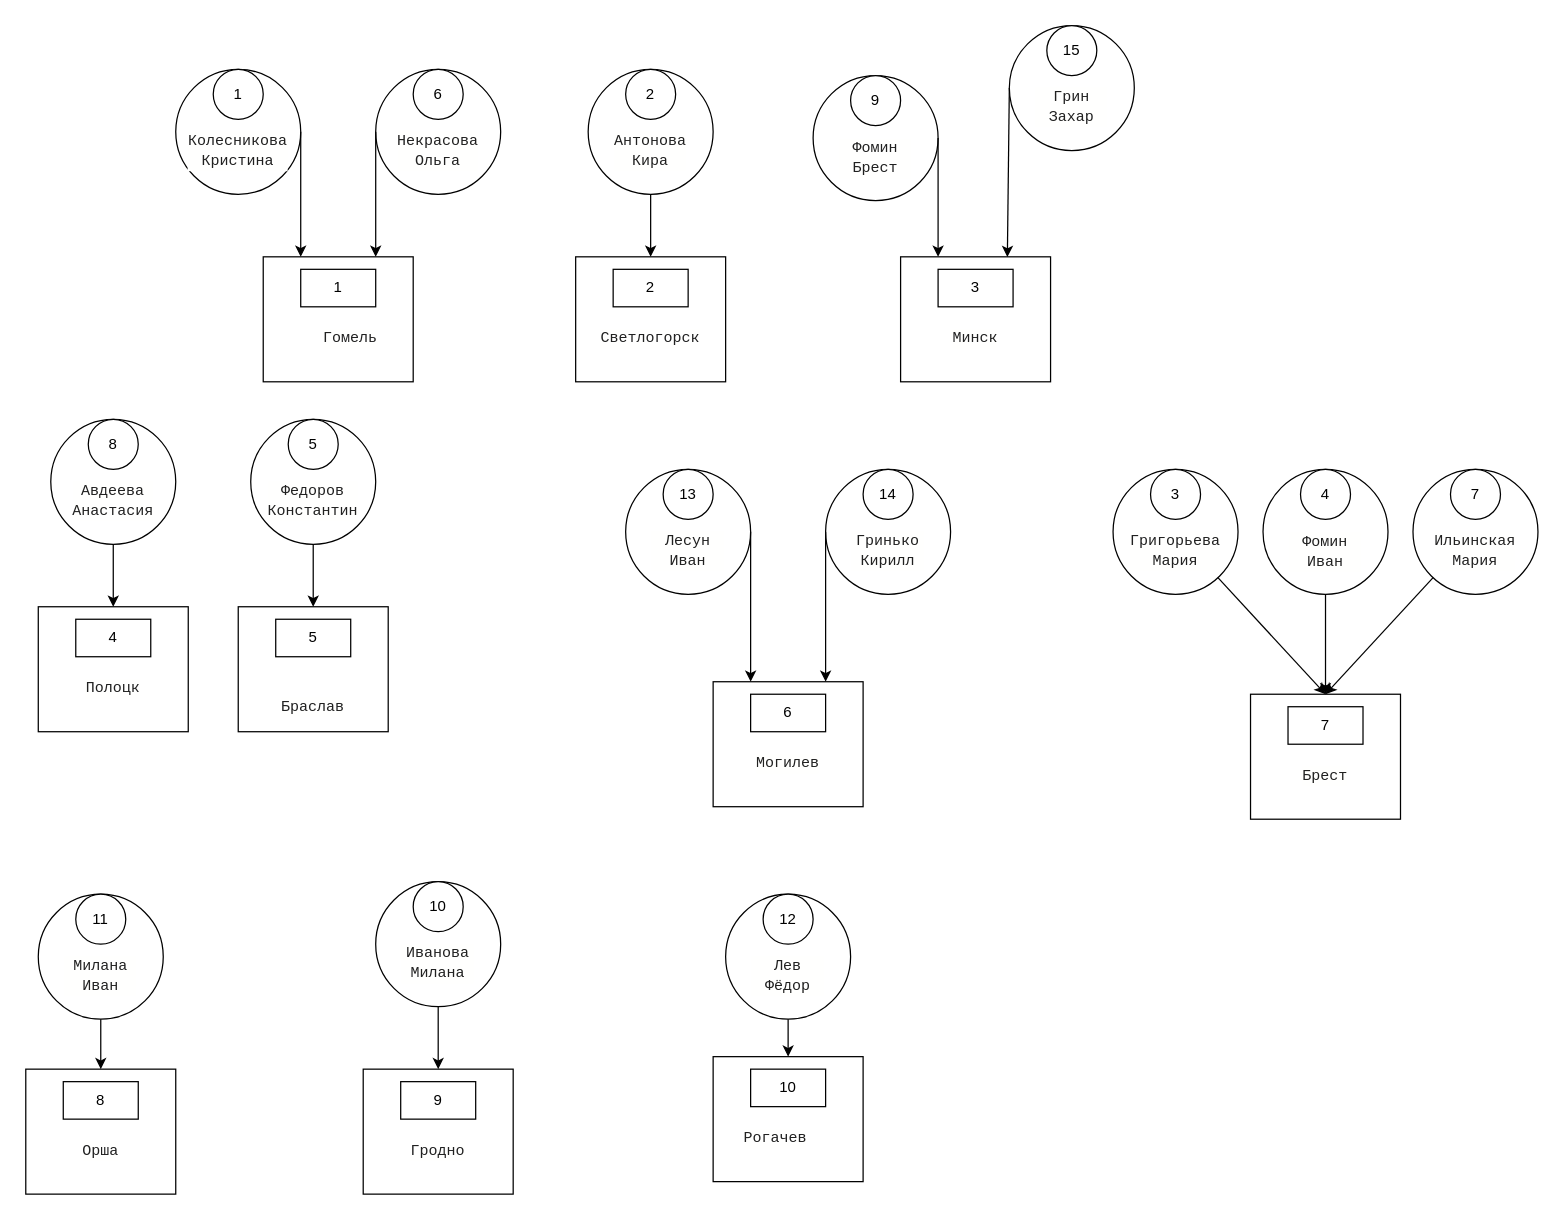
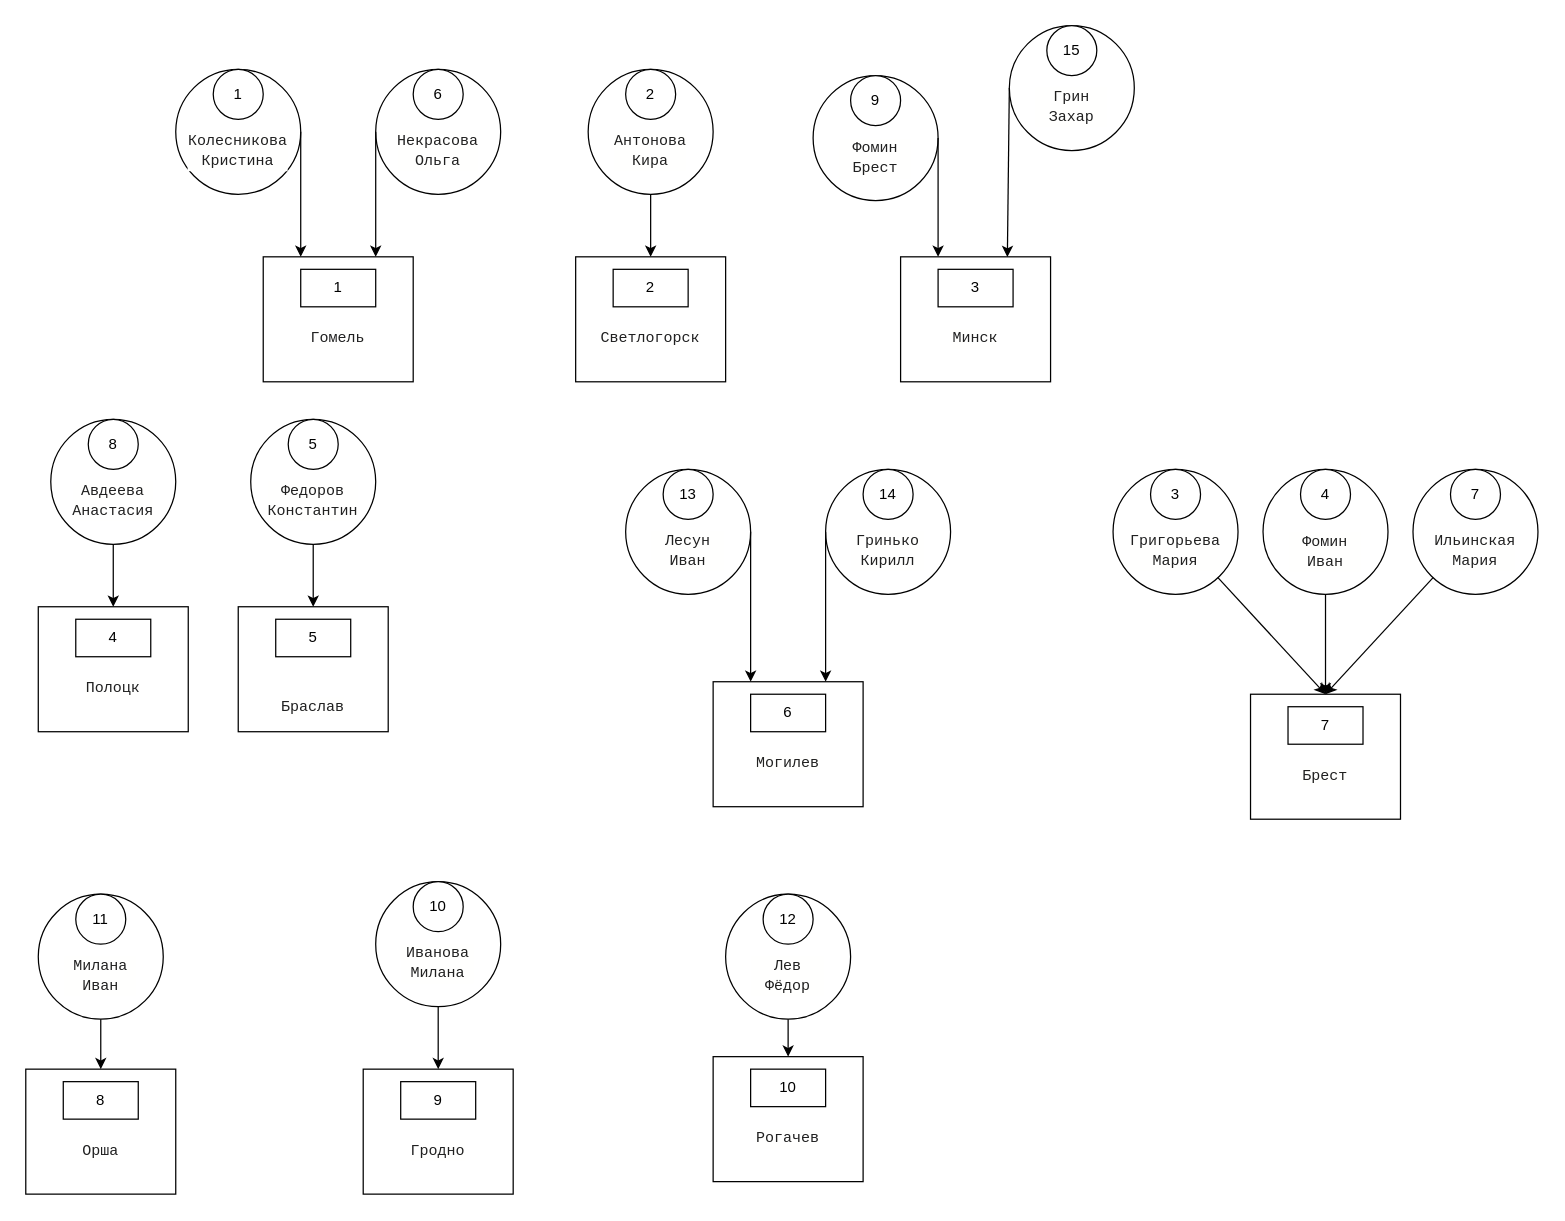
- <mxCell id="33" value="&lt;div style=&quot;color: rgb(33, 33, 33); background-color: rgb(255, 255, 254); font-family: Consolas, &amp;quot;Courier New&amp;quot;, monospace; line-height: 16px;&quot;&gt;Гомель&lt;/div&gt;" style="text;html=1;strokeColor=none;fillColor=none;align=center;verticalAlign=middle;whiteSpace=wrap;rounded=0;" vertex="1" parent="29"><mxGeometry x="40" y="50" width="60" height="30" as="geometry" /></mxCell>
+ <mxCell id="33" value="&lt;div style=&quot;color: rgb(33, 33, 33); background-color: rgb(255, 255, 254); font-family: Consolas, &amp;quot;Courier New&amp;quot;, monospace; line-height: 16px;&quot;&gt;Гомель&lt;/div&gt;" style="text;html=1;strokeColor=none;fillColor=none;align=center;verticalAlign=middle;whiteSpace=wrap;rounded=0;" vertex="1" parent="29"><mxGeometry x="30" y="50" width="60" height="30" as="geometry" /></mxCell>
- <mxCell id="110" value="&lt;div style=&quot;color: rgb(33, 33, 33); background-color: rgb(255, 255, 254); font-family: Consolas, &amp;quot;Courier New&amp;quot;, monospace; line-height: 16px;&quot;&gt;&lt;div style=&quot;line-height: 16px;&quot;&gt;Рогачев&lt;/div&gt;&lt;/div&gt;" style="text;html=1;strokeColor=none;fillColor=none;align=center;verticalAlign=middle;whiteSpace=wrap;rounded=0;" vertex="1" parent="106"><mxGeometry x="20" y="50" width="60" height="30" as="geometry" /></mxCell>
+ <mxCell id="110" value="&lt;div style=&quot;color: rgb(33, 33, 33); background-color: rgb(255, 255, 254); font-family: Consolas, &amp;quot;Courier New&amp;quot;, monospace; line-height: 16px;&quot;&gt;&lt;div style=&quot;line-height: 16px;&quot;&gt;Рогачев&lt;/div&gt;&lt;/div&gt;" style="text;html=1;strokeColor=none;fillColor=none;align=center;verticalAlign=middle;whiteSpace=wrap;rounded=0;" vertex="1" parent="106"><mxGeometry x="30" y="50" width="60" height="30" as="geometry" /></mxCell>
